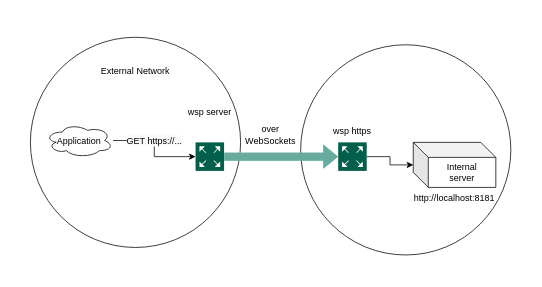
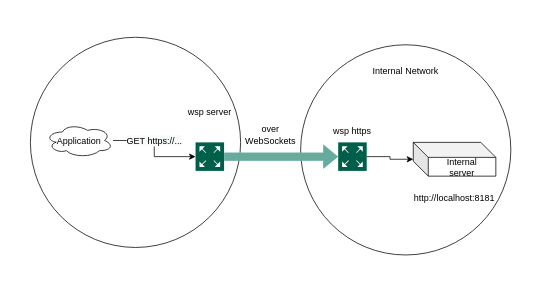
- <mxCell id="11" value="External Network" style="text;html=1;strokeColor=none;fillColor=none;align=center;verticalAlign=middle;whiteSpace=wrap;rounded=0;" vertex="1" parent="1"><mxGeometry x="115" y="79" width="130" height="30" as="geometry" /></mxCell>
+ <mxCell id="4" value="Internal Network" style="text;html=1;strokeColor=none;fillColor=none;align=center;verticalAlign=middle;whiteSpace=wrap;rounded=0;" vertex="1" parent="1"><mxGeometry x="475" y="79" width="130" height="30" as="geometry" /></mxCell>
- <mxCell id="5" value="Internal&lt;br&gt;server" style="shape=cube;whiteSpace=wrap;html=1;boundedLbl=1;backgroundOutline=1;darkOpacity=0.05;darkOpacity2=0.1;" vertex="1" parent="1"><mxGeometry x="550" y="189" width="110" height="60" as="geometry" /></mxCell>
+ <mxCell id="5" value="Internal&lt;br&gt;server" style="shape=cube;whiteSpace=wrap;html=1;boundedLbl=1;backgroundOutline=1;darkOpacity=0.05;darkOpacity2=0.1;" vertex="1" parent="1"><mxGeometry x="550" y="189" width="110" height="45" as="geometry" /></mxCell>
